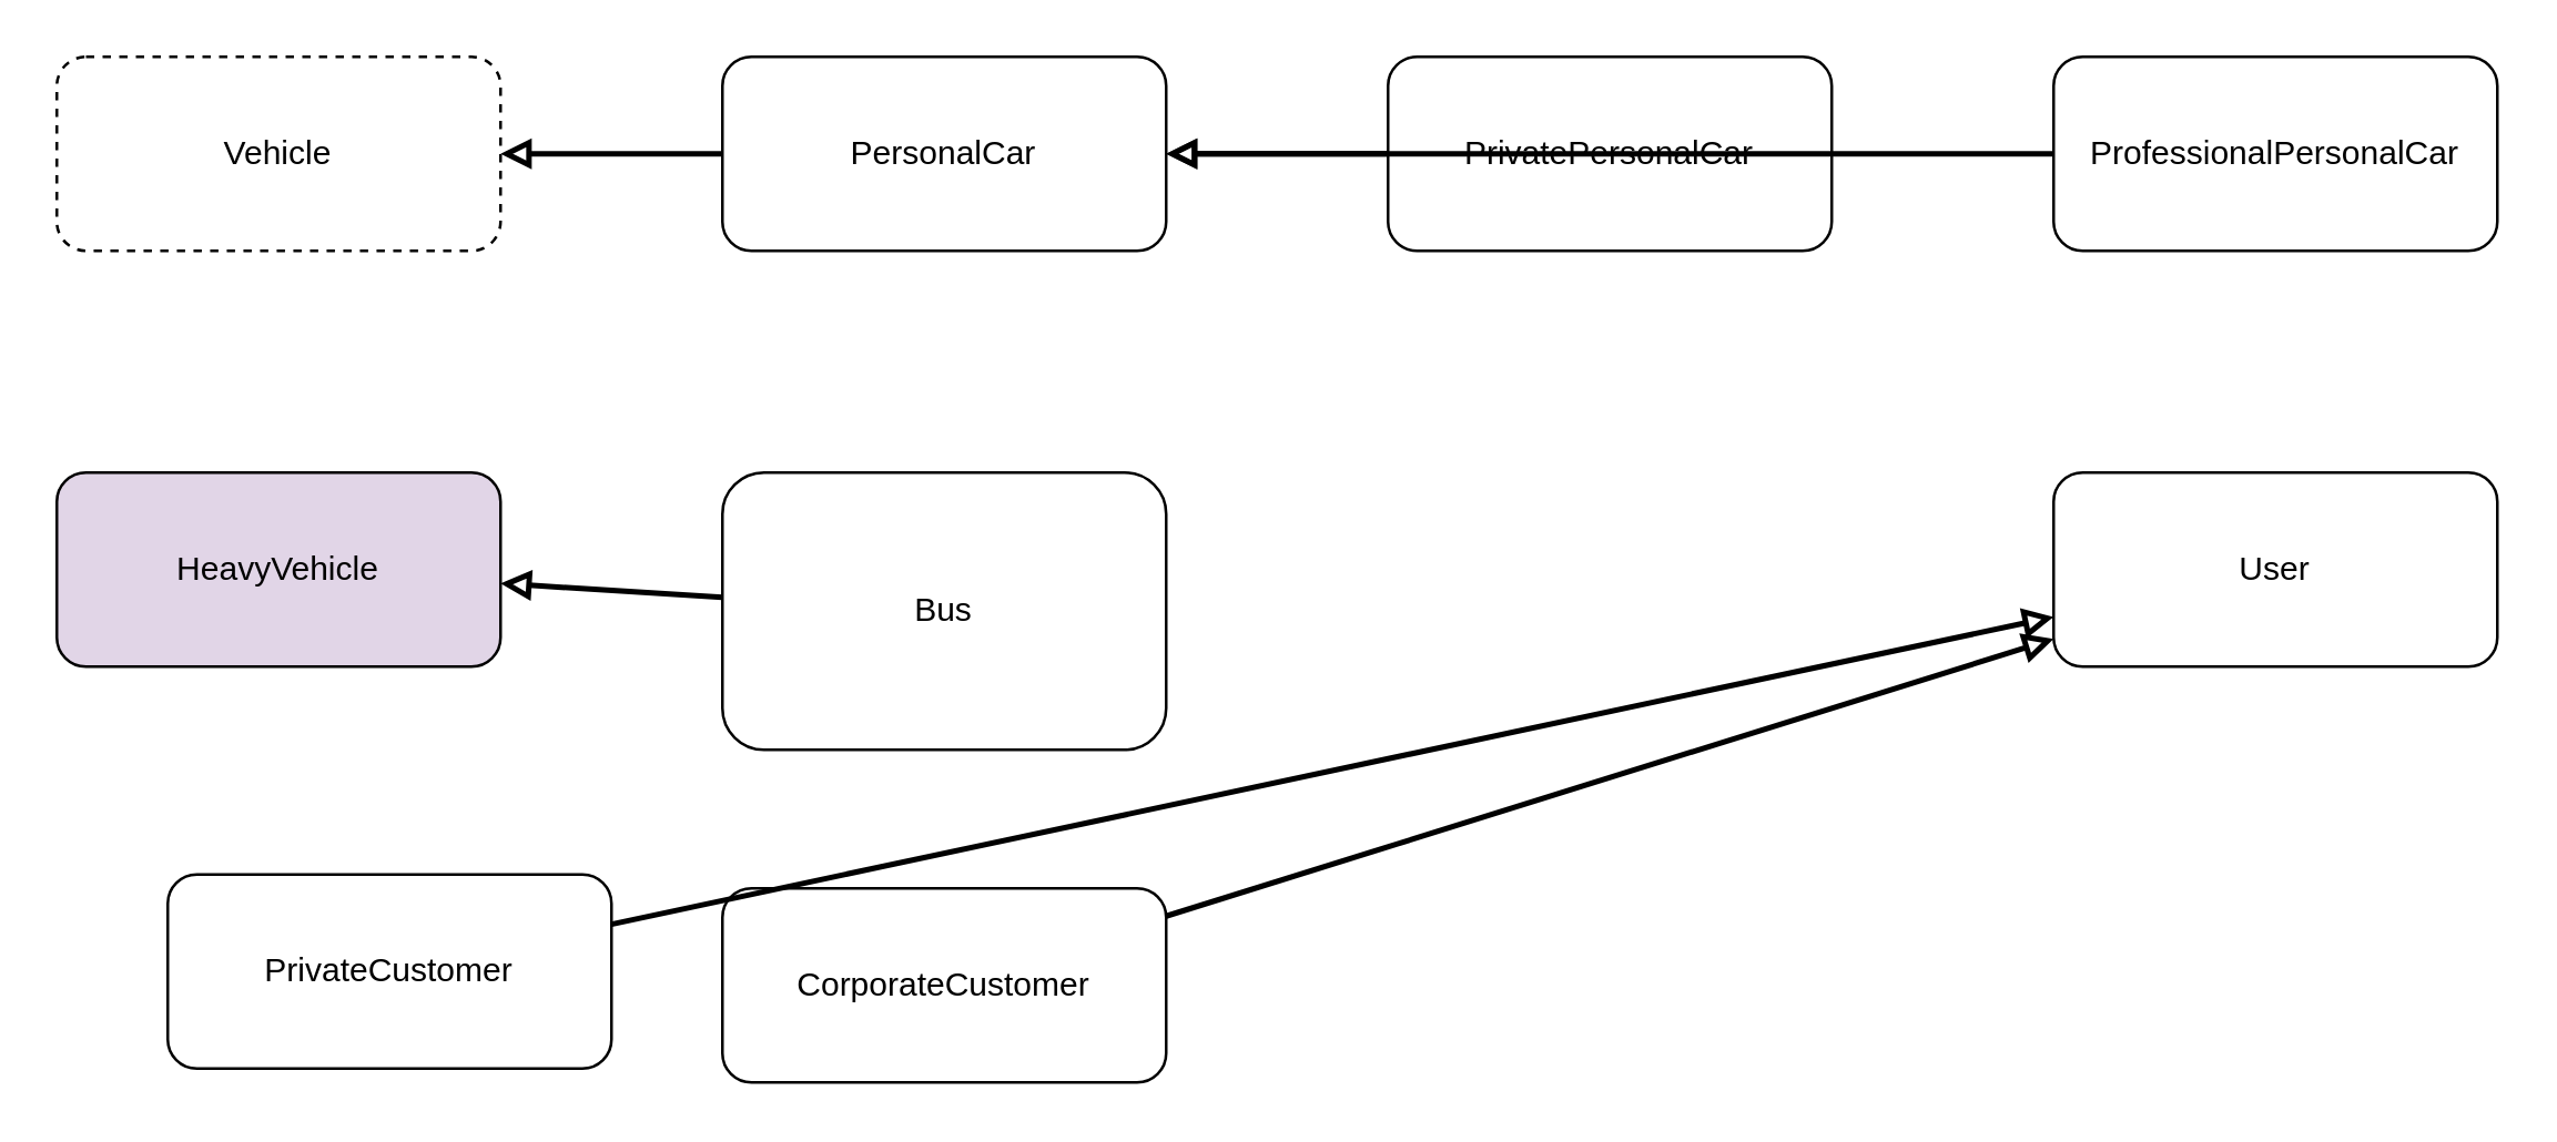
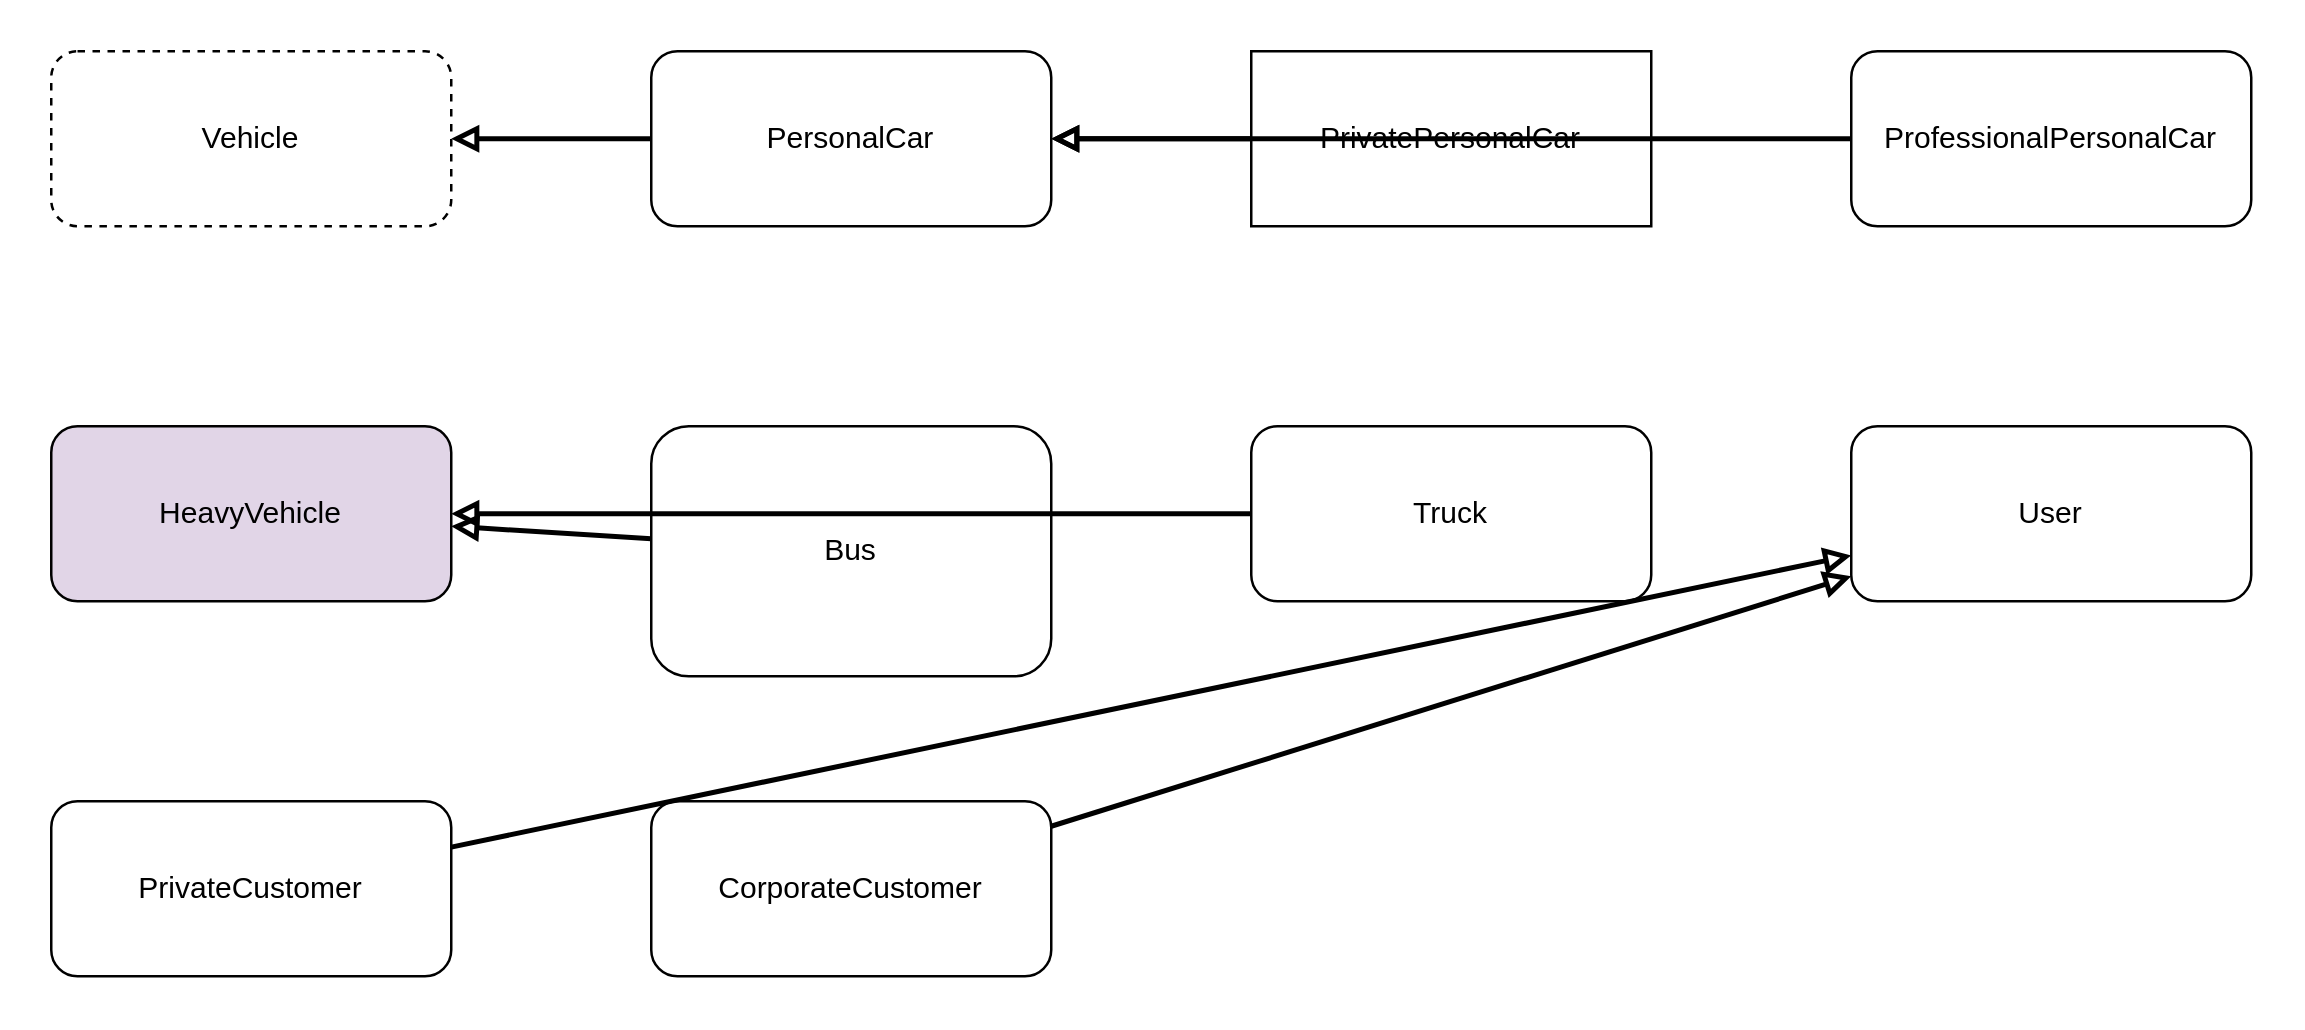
- <mxCell id="4" value="PrivatePersonalCar" style="rounded=1;whiteSpace=wrap;html=1;shadow=0;fillColor=#ffffff;strokeColor=#000000;fontColor=#000000;" vertex="1" parent="1"><mxGeometry x="500" y="20" width="160" height="70" as="geometry" /></mxCell>
+ <mxCell id="4" value="PrivatePersonalCar" style="whiteSpace=wrap;html=1;shadow=0;fillColor=#ffffff;strokeColor=#000000;fontColor=#000000;rounded=0;" vertex="1" parent="1"><mxGeometry x="500" y="20" width="160" height="70" as="geometry" /></mxCell>
+ <mxCell id="16" value="" edge="1" parent="1" source="8" target="6" style="endArrow=block;endFill=0;strokeWidth=2;"><mxGeometry relative="1" as="geometry" /></mxCell>
+ <mxCell id="8" value="Truck" style="rounded=1;whiteSpace=wrap;html=1;shadow=0;fillColor=#ffffff;strokeColor=#000000;fontColor=#000000;" vertex="1" parent="1"><mxGeometry x="500" y="170" width="160" height="70" as="geometry" /></mxCell>
- <mxCell id="10" value="PrivateCustomer" style="rounded=1;whiteSpace=wrap;html=1;shadow=0;fillColor=#ffffff;strokeColor=#000000;fontColor=#000000;" vertex="1" parent="1"><mxGeometry x="60" y="315" width="160" height="70" as="geometry" /></mxCell>
+ <mxCell id="10" value="PrivateCustomer" style="rounded=1;whiteSpace=wrap;html=1;shadow=0;fillColor=#ffffff;strokeColor=#000000;fontColor=#000000;" vertex="1" parent="1"><mxGeometry x="20" y="320" width="160" height="70" as="geometry" /></mxCell>
